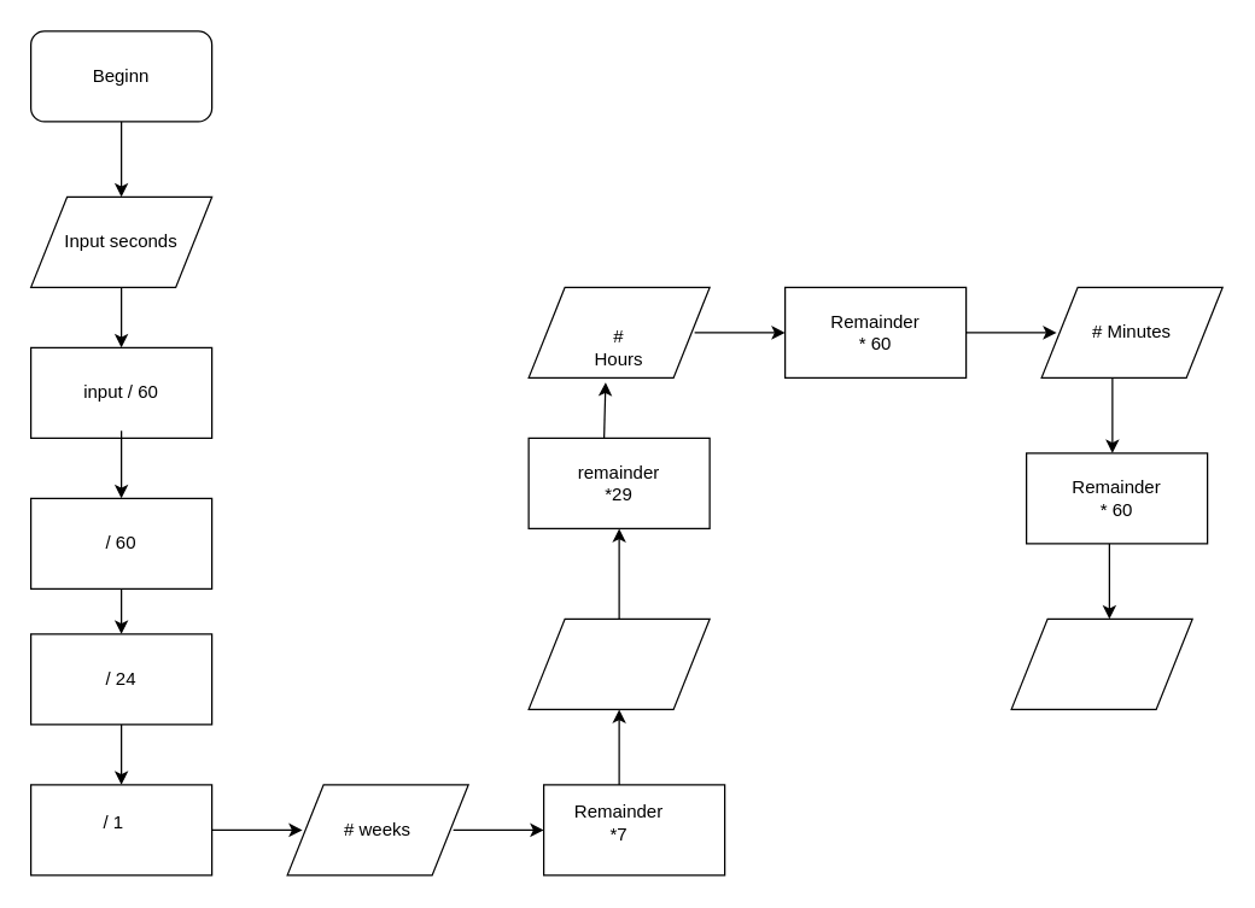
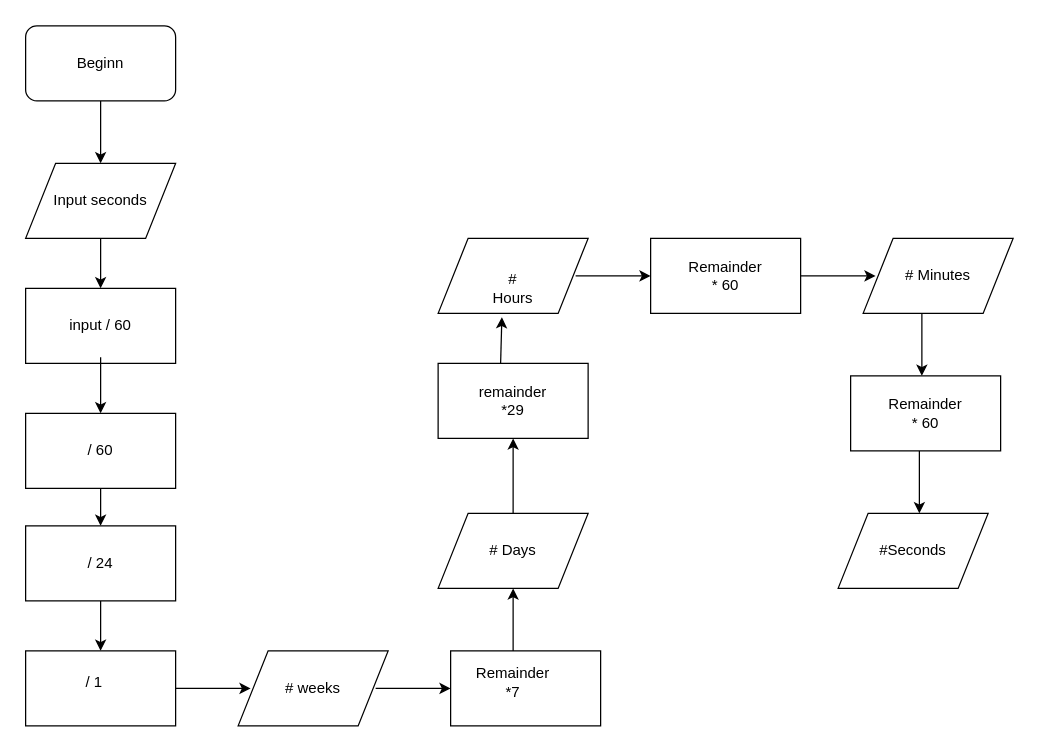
+ <mxCell id="27" value="# Days" style="text;html=1;strokeColor=none;fillColor=none;align=center;verticalAlign=middle;whiteSpace=wrap;rounded=0;" vertex="1" parent="1"><mxGeometry x="390" y="430" width="40" height="20" as="geometry" /></mxCell>
+ <mxCell id="46" value="#Seconds" style="text;html=1;strokeColor=none;fillColor=none;align=center;verticalAlign=middle;whiteSpace=wrap;rounded=0;" vertex="1" parent="1"><mxGeometry x="695" y="425" width="70" height="30" as="geometry" /></mxCell>
